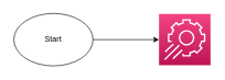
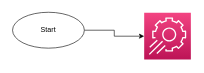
- <mxCell id="3" value="Start" style="ellipse;whiteSpace=wrap;html=1;" vertex="1" parent="1"><mxGeometry x="20" y="20" width="120" height="80" as="geometry" /></mxCell>
+ <mxCell id="3" value="Start" style="ellipse;whiteSpace=wrap;html=1;" vertex="1" parent="1"><mxGeometry x="20" y="20" width="120" height="60" as="geometry" /></mxCell>
